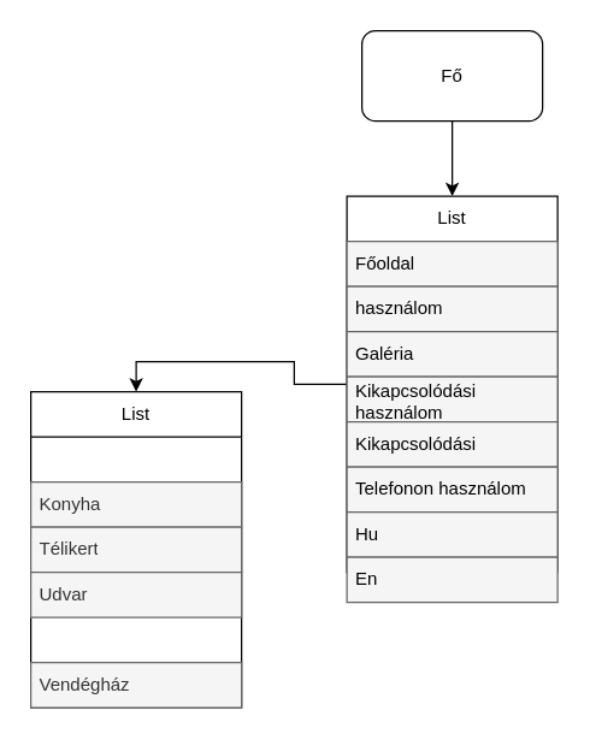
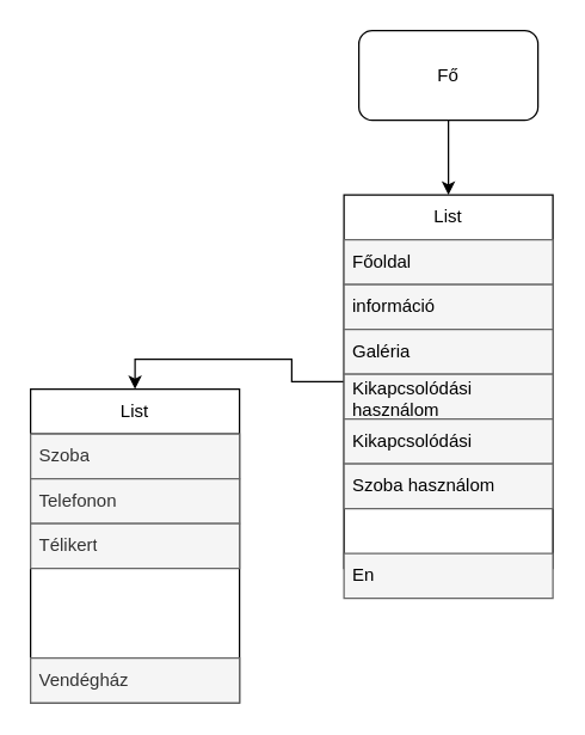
- <mxCell id="7" value="&lt;font color=&quot;#000000&quot;&gt;használom&lt;/font&gt;" style="text;align=left;verticalAlign=middle;spacingLeft=4;spacingRight=4;overflow=hidden;points=[[0,0.5],[1,0.5]];portConstraint=eastwest;rotatable=0;whiteSpace=wrap;html=1;labelBackgroundColor=none;fillColor=#f5f5f5;fontColor=#333333;strokeColor=#666666;" parent="5" vertex="1"><mxGeometry y="60" width="140" height="30" as="geometry" /></mxCell>
+ <mxCell id="7" value="&lt;font color=&quot;#000000&quot;&gt;információ&lt;/font&gt;" style="text;align=left;verticalAlign=middle;spacingLeft=4;spacingRight=4;overflow=hidden;points=[[0,0.5],[1,0.5]];portConstraint=eastwest;rotatable=0;whiteSpace=wrap;html=1;labelBackgroundColor=none;fillColor=#f5f5f5;fontColor=#333333;strokeColor=#666666;" parent="5" vertex="1"><mxGeometry y="60" width="140" height="30" as="geometry" /></mxCell>
+ <mxCell id="14" value="Szoba" style="text;strokeColor=#666666;fillColor=#f5f5f5;align=left;verticalAlign=middle;spacingLeft=4;spacingRight=4;overflow=hidden;points=[[0,0.5],[1,0.5]];portConstraint=eastwest;rotatable=0;whiteSpace=wrap;html=1;fontColor=#333333;" parent="13" vertex="1"><mxGeometry y="30" width="140" height="30" as="geometry" /></mxCell>
- <mxCell id="11" value="&lt;font color=&quot;#000000&quot;&gt;Telefonon használom&lt;/font&gt;" style="text;align=left;verticalAlign=middle;spacingLeft=4;spacingRight=4;overflow=hidden;points=[[0,0.5],[1,0.5]];portConstraint=eastwest;rotatable=0;whiteSpace=wrap;html=1;labelBackgroundColor=none;fillColor=#f5f5f5;fontColor=#333333;strokeColor=#666666;" parent="5" vertex="1"><mxGeometry y="180" width="140" height="30" as="geometry" /></mxCell>
+ <mxCell id="11" value="&lt;font color=&quot;#000000&quot;&gt;Szoba használom&lt;/font&gt;" style="text;align=left;verticalAlign=middle;spacingLeft=4;spacingRight=4;overflow=hidden;points=[[0,0.5],[1,0.5]];portConstraint=eastwest;rotatable=0;whiteSpace=wrap;html=1;labelBackgroundColor=none;fillColor=#f5f5f5;fontColor=#333333;strokeColor=#666666;" parent="5" vertex="1"><mxGeometry y="180" width="140" height="30" as="geometry" /></mxCell>
- <mxCell id="15" value="Konyha" style="text;strokeColor=#666666;fillColor=#f5f5f5;align=left;verticalAlign=middle;spacingLeft=4;spacingRight=4;overflow=hidden;points=[[0,0.5],[1,0.5]];portConstraint=eastwest;rotatable=0;whiteSpace=wrap;html=1;fontColor=#333333;" parent="13" vertex="1"><mxGeometry y="60" width="140" height="30" as="geometry" /></mxCell>
+ <mxCell id="15" value="Telefonon" style="text;strokeColor=#666666;fillColor=#f5f5f5;align=left;verticalAlign=middle;spacingLeft=4;spacingRight=4;overflow=hidden;points=[[0,0.5],[1,0.5]];portConstraint=eastwest;rotatable=0;whiteSpace=wrap;html=1;fontColor=#333333;" parent="13" vertex="1"><mxGeometry y="60" width="140" height="30" as="geometry" /></mxCell>
- <mxCell id="12" value="&lt;font color=&quot;#000000&quot;&gt;Hu&lt;/font&gt;" style="text;align=left;verticalAlign=middle;spacingLeft=4;spacingRight=4;overflow=hidden;points=[[0,0.5],[1,0.5]];portConstraint=eastwest;rotatable=0;whiteSpace=wrap;html=1;labelBackgroundColor=none;fillColor=#f5f5f5;fontColor=#333333;strokeColor=#666666;" vertex="1" parent="5"><mxGeometry y="210" width="140" height="30" as="geometry" /></mxCell>
- <mxCell id="17" value="Udvar" style="text;strokeColor=#666666;fillColor=#f5f5f5;align=left;verticalAlign=middle;spacingLeft=4;spacingRight=4;overflow=hidden;points=[[0,0.5],[1,0.5]];portConstraint=eastwest;rotatable=0;whiteSpace=wrap;html=1;fontColor=#333333;" parent="13" vertex="1"><mxGeometry y="120" width="140" height="30" as="geometry" /></mxCell>
